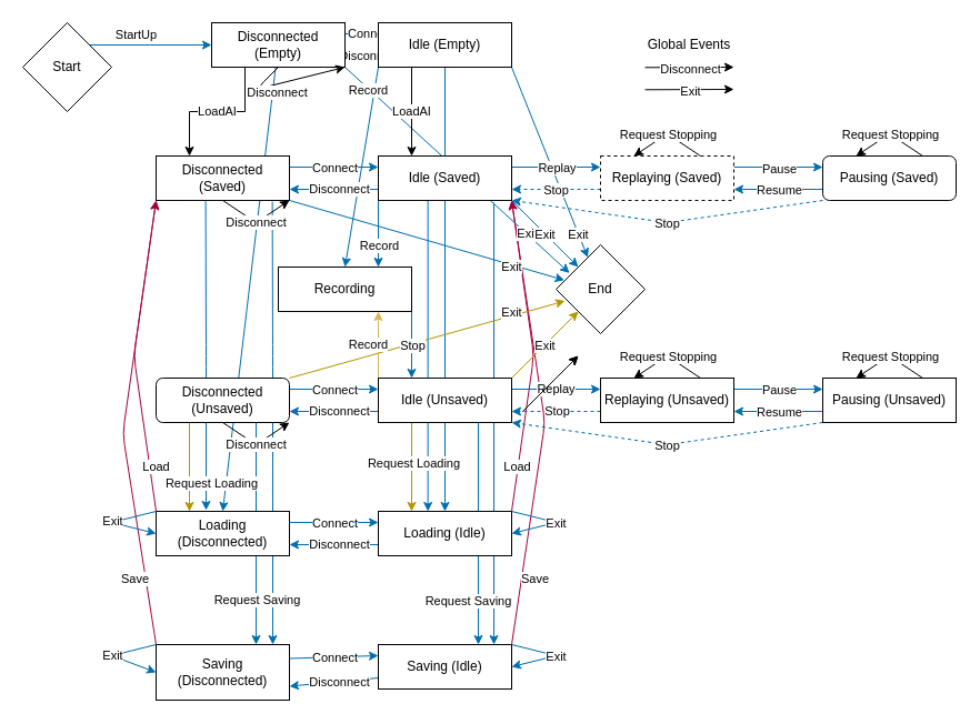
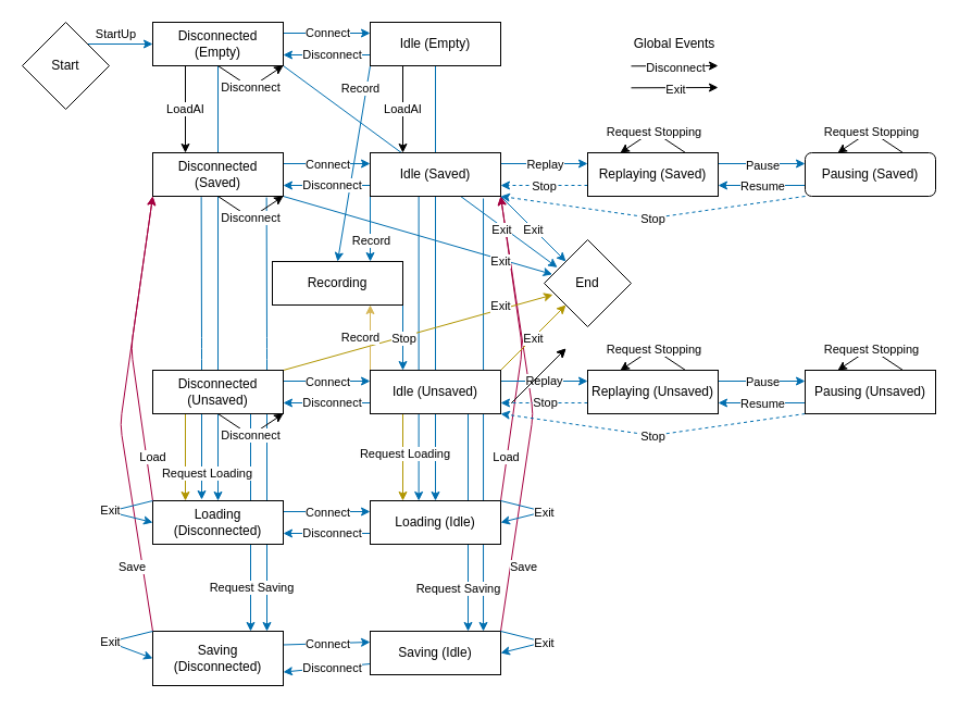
- <mxCell id="88" value="Disconnected (Empty)" style="rounded=0;whiteSpace=wrap;html=1;" parent="1" vertex="1"><mxGeometry x="190" y="20" width="120" height="40" as="geometry" /></mxCell>
+ <mxCell id="88" value="Disconnected (Empty)" style="rounded=0;whiteSpace=wrap;html=1;" parent="1" vertex="1"><mxGeometry x="140" width="120" height="40" as="geometry" y="20" /></mxCell>
- <mxCell id="19" value="" style="endArrow=classic;html=1;exitX=1;exitY=1;exitDx=0;exitDy=0;fillColor=#1ba1e2;strokeColor=#006EAF;" parent="1" source="86" target="89" edge="1"><mxGeometry width="50" height="50" relative="1" as="geometry"><mxPoint x="490" y="50" as="sourcePoint" /><mxPoint x="737.52" y="121.84" as="targetPoint" /></mxGeometry></mxCell>
- <mxCell id="20" value="Exit" style="edgeLabel;html=1;align=center;verticalAlign=middle;resizable=0;points=[];" parent="19" vertex="1" connectable="0"><mxGeometry x="0.431" y="-1" relative="1" as="geometry"><mxPoint x="11.9" y="27.07" as="offset" /></mxGeometry></mxCell>
- <mxCell id="96" value="Replaying (Saved)" style="rounded=0;whiteSpace=wrap;html=1;dashed=1;" parent="1" vertex="1"><mxGeometry x="540" y="140" width="120" height="40" as="geometry" /></mxCell>
+ <mxCell id="96" value="Replaying (Saved)" style="rounded=0;whiteSpace=wrap;html=1;" parent="1" vertex="1"><mxGeometry x="540" y="140" width="120" height="40" as="geometry" /></mxCell>
- <mxCell id="91" value="Disconnected (Unsaved)" style="whiteSpace=wrap;html=1;rounded=1;" parent="1" vertex="1"><mxGeometry x="140" y="340" width="120" height="40" as="geometry" /></mxCell>
+ <mxCell id="91" value="Disconnected (Unsaved)" style="rounded=0;whiteSpace=wrap;html=1;" parent="1" vertex="1"><mxGeometry x="140" y="340" width="120" height="40" as="geometry" /></mxCell>
